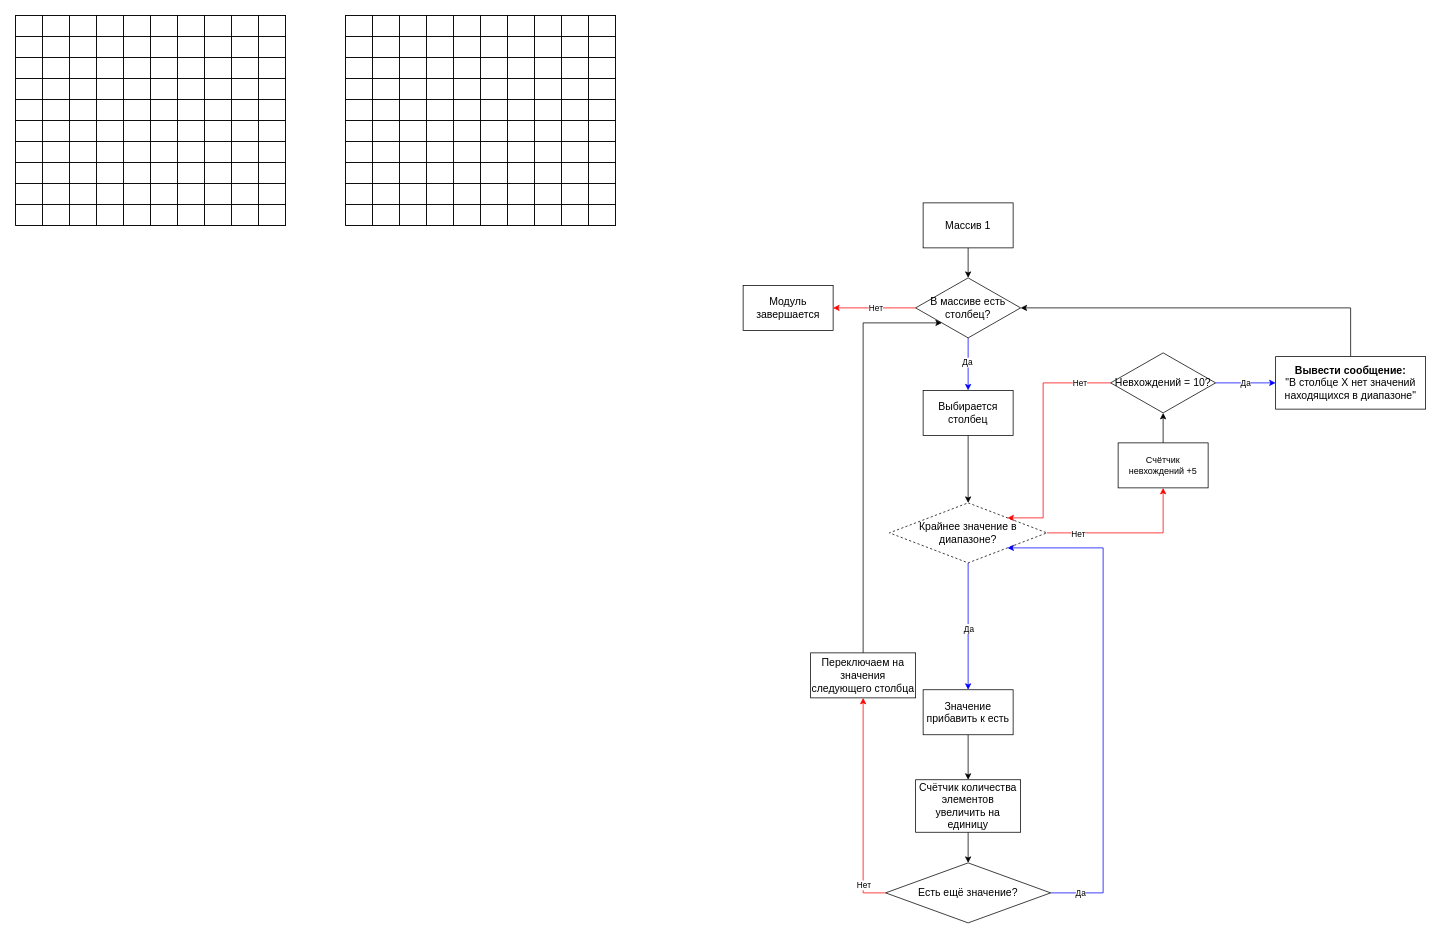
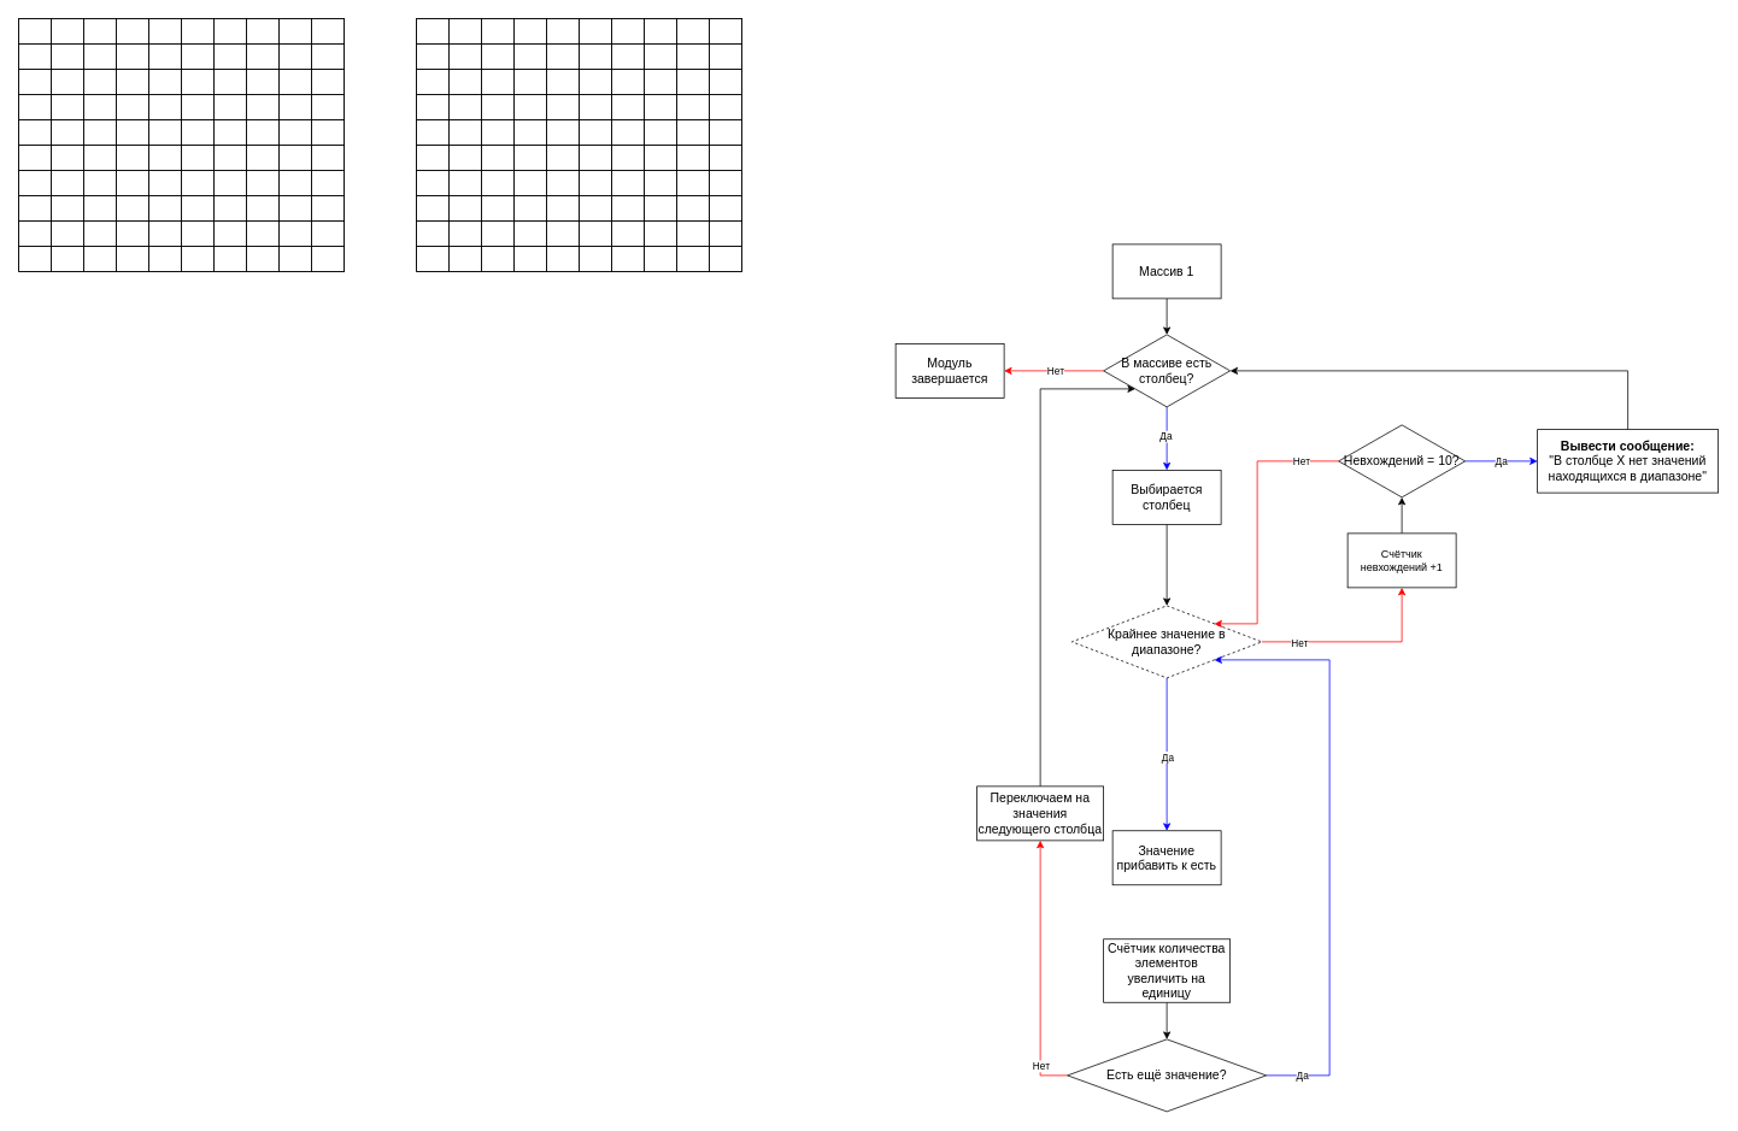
- <mxCell id="249" value="Счётчик невхождений +5" style="rounded=0;whiteSpace=wrap;html=1;" vertex="1" parent="1"><mxGeometry x="1490" y="590" width="120" height="60" as="geometry" /></mxCell>
+ <mxCell id="249" value="Счётчик невхождений +1" style="rounded=0;whiteSpace=wrap;html=1;" vertex="1" parent="1"><mxGeometry x="1490" y="590" width="120" height="60" as="geometry" /></mxCell>
- <mxCell id="236" value="" style="edgeStyle=orthogonalEdgeStyle;rounded=0;orthogonalLoop=1;jettySize=auto;html=1;" edge="1" parent="1" source="237" target="244"><mxGeometry relative="1" as="geometry" /></mxCell>
